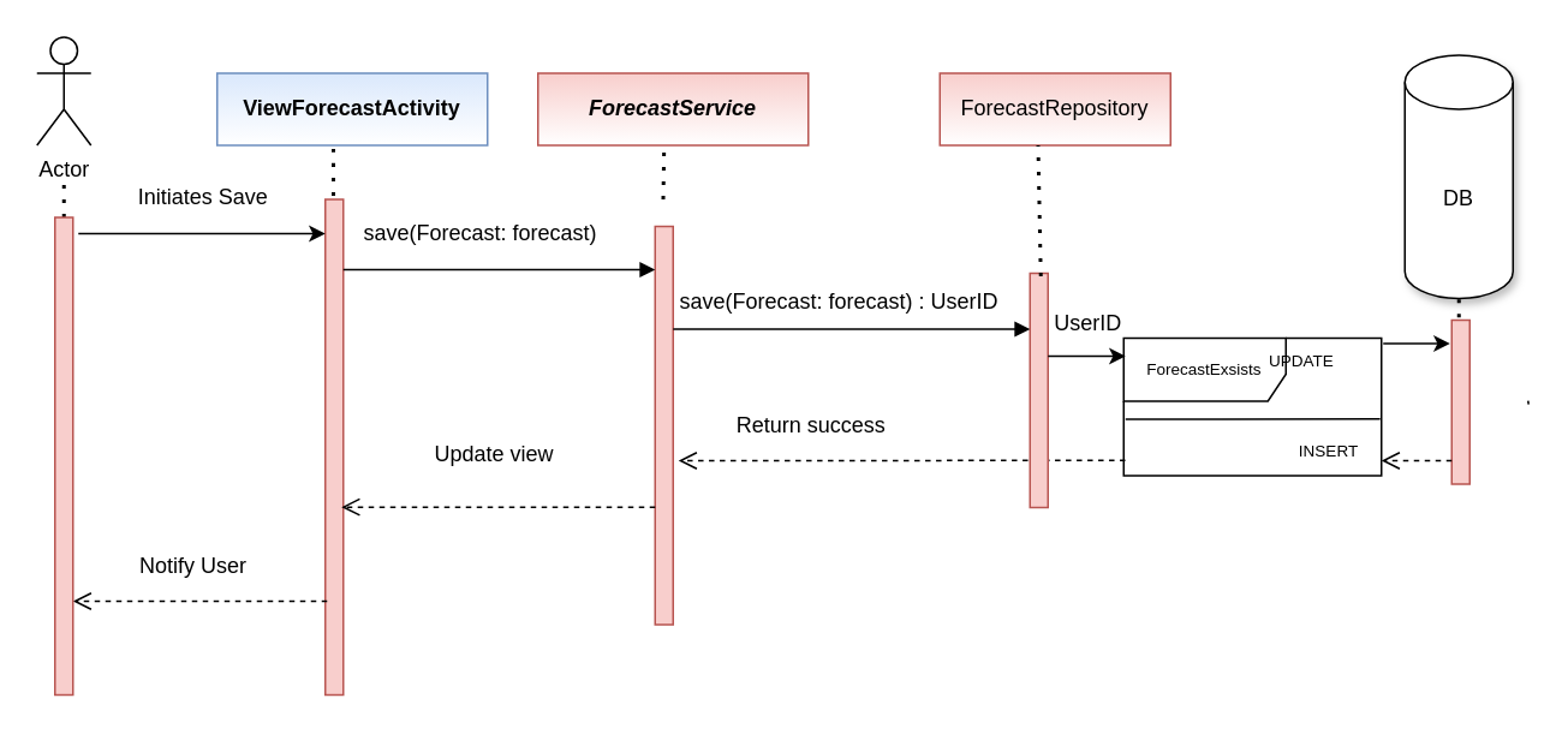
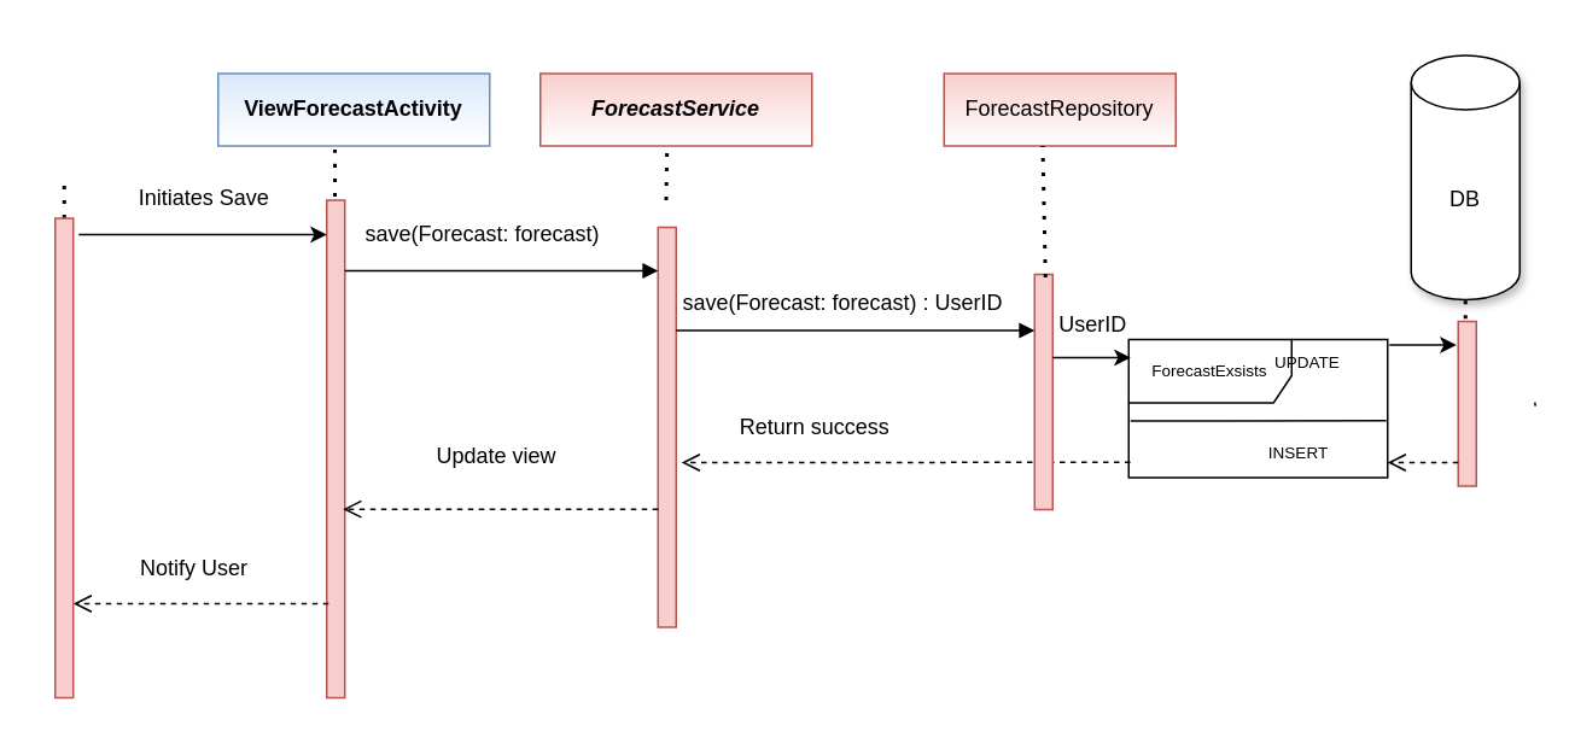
- <mxCell id="2" value="Actor" style="shape=umlActor;verticalLabelPosition=bottom;verticalAlign=top;html=1;outlineConnect=0;" parent="1" vertex="1"><mxGeometry x="20" y="20" width="30" height="60" as="geometry" /></mxCell>
- <mxCell id="27" value="&lt;font style=&quot;font-size: 9px&quot;&gt;INSERT&lt;/font&gt;" style="text;html=1;strokeColor=none;fillColor=none;align=center;verticalAlign=middle;whiteSpace=wrap;rounded=0;shadow=0;fontSize=9;" vertex="1" parent="1"><mxGeometry x="727" y="239.99" width="20" height="20" as="geometry" /></mxCell>
+ <mxCell id="27" value="&lt;font style=&quot;font-size: 9px&quot;&gt;INSERT&lt;/font&gt;" style="text;html=1;strokeColor=none;fillColor=none;align=center;verticalAlign=middle;whiteSpace=wrap;rounded=0;shadow=0;fontSize=9;" vertex="1" parent="1"><mxGeometry x="707" y="239.99" width="20" height="20" as="geometry" /></mxCell>
